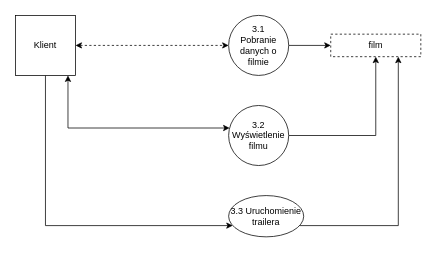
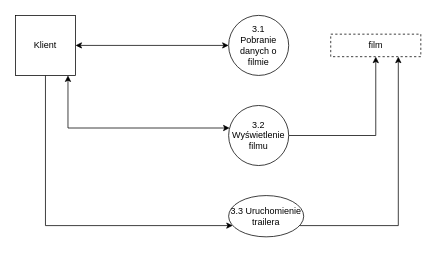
- <mxCell id="2" style="edgeStyle=orthogonalEdgeStyle;rounded=0;orthogonalLoop=1;jettySize=auto;html=1;startArrow=classic;startFill=1;dashed=1;" edge="1" parent="1" source="5" target="7"><mxGeometry relative="1" as="geometry" /></mxCell>
+ <mxCell id="2" style="edgeStyle=orthogonalEdgeStyle;rounded=0;orthogonalLoop=1;jettySize=auto;html=1;startArrow=classic;startFill=1;" edge="1" parent="1" source="5" target="7"><mxGeometry relative="1" as="geometry" /></mxCell>
- <mxCell id="6" style="edgeStyle=orthogonalEdgeStyle;rounded=0;orthogonalLoop=1;jettySize=auto;html=1;" edge="1" parent="1" source="7" target="10"><mxGeometry relative="1" as="geometry" /></mxCell>
